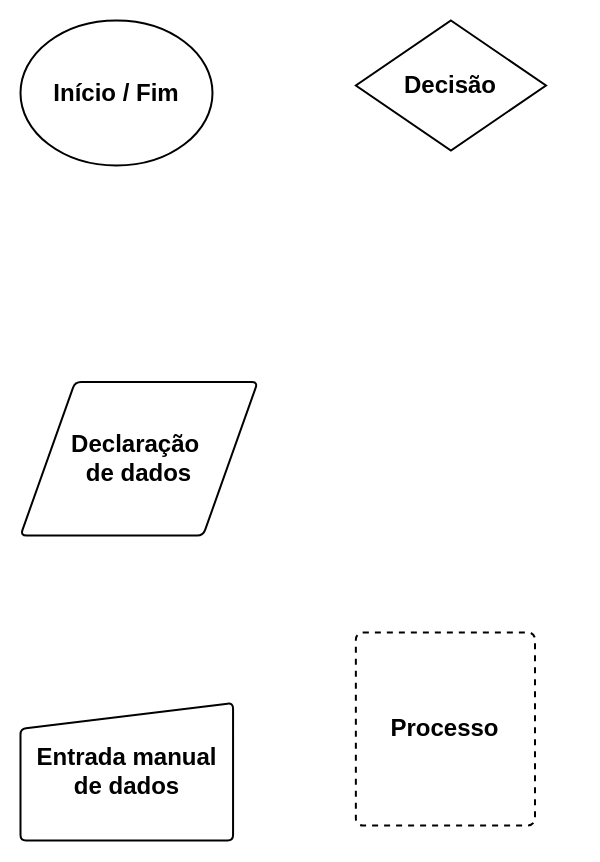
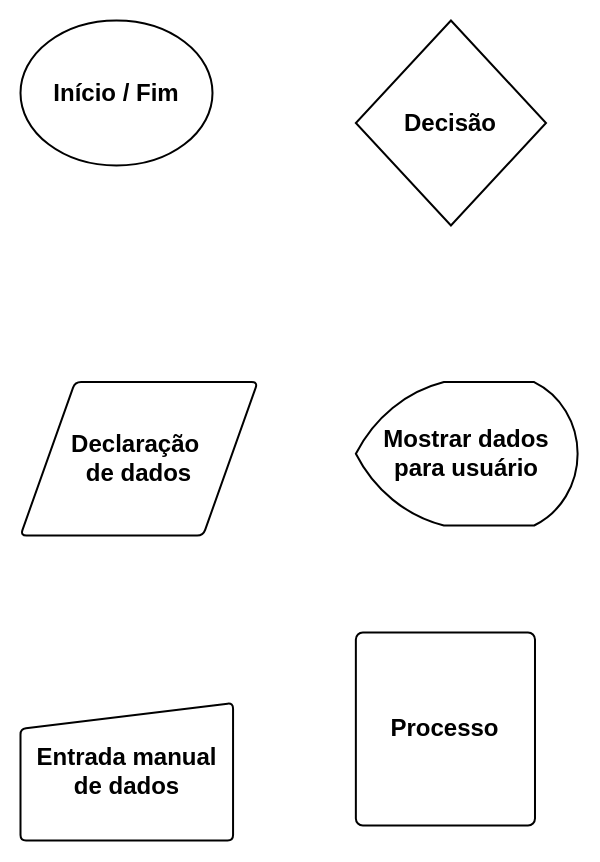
- <mxCell id="3" value="&lt;b&gt;&lt;font style=&quot;font-size: 24px;&quot;&gt;Decisão&lt;/font&gt;&lt;/b&gt;" style="strokeWidth=2;html=1;shape=mxgraph.flowchart.decision;whiteSpace=wrap;container=0;" parent="1" vertex="1"><mxGeometry x="355.36" y="20" width="190.14" height="130" as="geometry" /></mxCell>
+ <mxCell id="3" value="&lt;b&gt;&lt;font style=&quot;font-size: 24px;&quot;&gt;Decisão&lt;/font&gt;&lt;/b&gt;" style="strokeWidth=2;html=1;shape=mxgraph.flowchart.decision;whiteSpace=wrap;container=0;" parent="1" vertex="1"><mxGeometry x="355.36" y="20" width="190.14" height="205" as="geometry" /></mxCell>
+ <mxCell id="7" value="&lt;b&gt;&lt;font style=&quot;font-size: 24px;&quot;&gt;Mostrar dados para usuário&lt;/font&gt;&lt;/b&gt;" style="strokeWidth=2;html=1;shape=mxgraph.flowchart.display;whiteSpace=wrap;container=0;" parent="1" vertex="1"><mxGeometry x="355.36" y="381.56" width="221.74" height="143.44" as="geometry" /></mxCell>
- <mxCell id="6" value="&lt;b&gt;&lt;font style=&quot;font-size: 24px;&quot;&gt;Processo&lt;/font&gt;&lt;/b&gt;" style="rounded=1;whiteSpace=wrap;html=1;absoluteArcSize=1;arcSize=14;strokeWidth=2;container=0;dashed=1;" parent="1" vertex="1"><mxGeometry x="355.36" y="631.88" width="179.13" height="193.13" as="geometry" /></mxCell>
+ <mxCell id="6" value="&lt;b&gt;&lt;font style=&quot;font-size: 24px;&quot;&gt;Processo&lt;/font&gt;&lt;/b&gt;" style="rounded=1;whiteSpace=wrap;html=1;absoluteArcSize=1;arcSize=14;strokeWidth=2;container=0;" parent="1" vertex="1"><mxGeometry x="355.36" y="631.88" width="179.13" height="193.13" as="geometry" /></mxCell>
